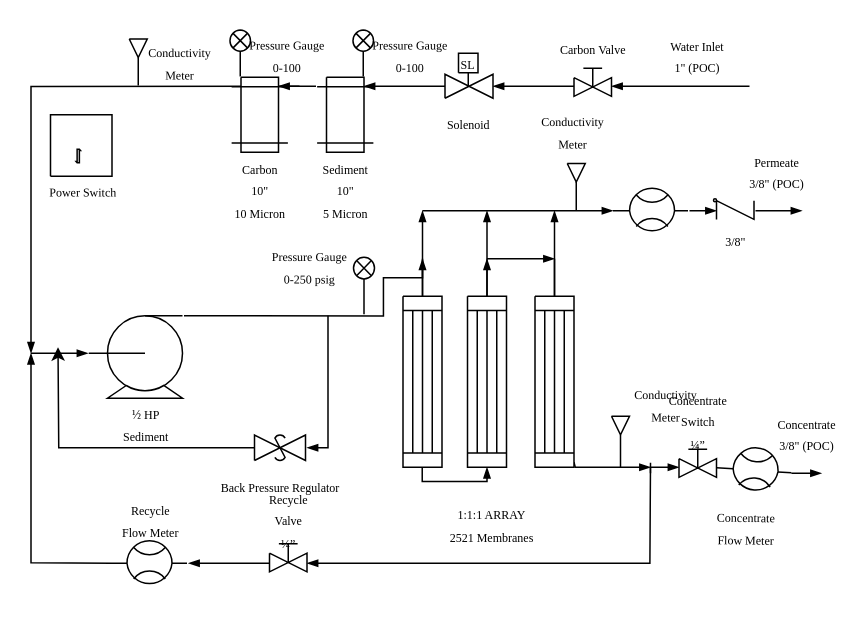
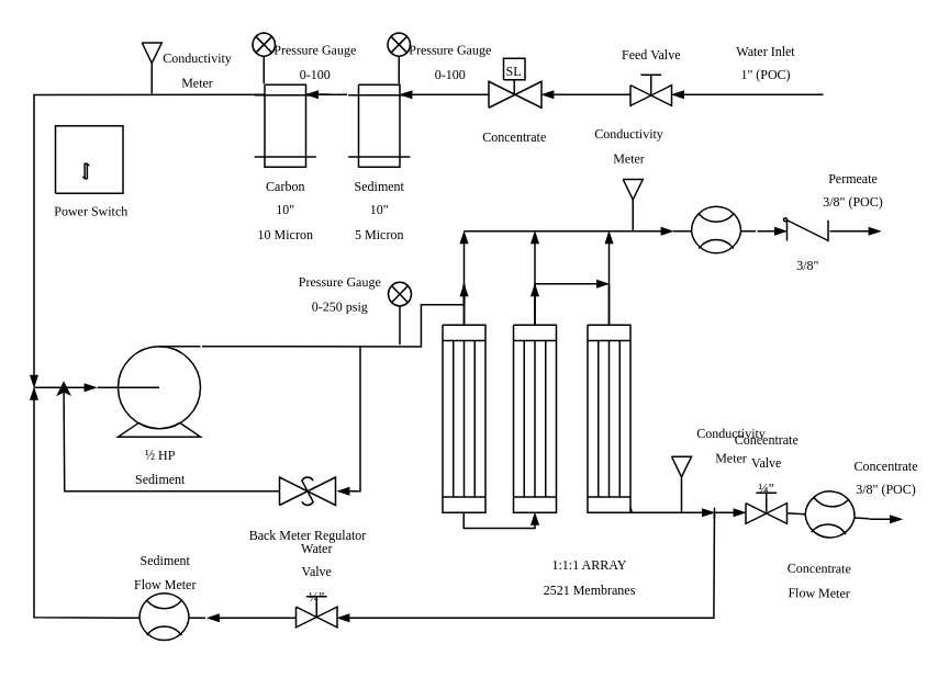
- <mxCell id="92" value="&lt;font style=&quot;font-size:8px;font-family:Calibri;color:#000000;direction:ltr;letter-spacing:0px;line-height:120%;opacity:1&quot;&gt;Carbon Valve&lt;br/&gt;&lt;/font&gt;" style="text;vsdxID=70;fillColor=none;gradientColor=none;strokeColor=none;spacingTop=-3;spacingBottom=-3;spacingLeft=-3;spacingRight=-3;labelBackgroundColor=none;rounded=0;html=1;whiteSpace=wrap;verticalAlign=middle;align=center;;html=1;" parent="91" vertex="1"><mxGeometry x="-21.17" y="-18.18" width="67.73" height="10.16" as="geometry" /></mxCell>
+ <mxCell id="92" value="&lt;font style=&quot;font-size:8px;font-family:Calibri;color:#000000;direction:ltr;letter-spacing:0px;line-height:120%;opacity:1&quot;&gt;Feed Valve&lt;br/&gt;&lt;/font&gt;" style="text;vsdxID=70;fillColor=none;gradientColor=none;strokeColor=none;spacingTop=-3;spacingBottom=-3;spacingLeft=-3;spacingRight=-3;labelBackgroundColor=none;rounded=0;html=1;whiteSpace=wrap;verticalAlign=middle;align=center;;html=1;" parent="91" vertex="1"><mxGeometry x="-21.17" y="-18.18" width="67.73" height="10.16" as="geometry" /></mxCell>
- <mxCell id="83" value="&lt;font style=&quot;font-size:8px;font-family:Calibri;color:#000000;direction:ltr;letter-spacing:0px;line-height:120%;opacity:1&quot;&gt;Solenoid&lt;br/&gt;&lt;/font&gt;" style="text;vsdxID=2;fillColor=none;gradientColor=none;strokeColor=none;spacingTop=-3;spacingBottom=-3;spacingLeft=-3;spacingRight=-3;labelBackgroundColor=none;rounded=0;html=1;whiteSpace=wrap;verticalAlign=middle;align=center;;html=1;" parent="81" vertex="1"><mxGeometry x="-17.54" y="36.08" width="67.73" height="10.16" as="geometry" /></mxCell>
+ <mxCell id="83" value="&lt;font style=&quot;font-size:8px;font-family:Calibri;color:#000000;direction:ltr;letter-spacing:0px;line-height:120%;opacity:1&quot;&gt;Concentrate&lt;br/&gt;&lt;/font&gt;" style="text;vsdxID=2;fillColor=none;gradientColor=none;strokeColor=none;spacingTop=-3;spacingBottom=-3;spacingLeft=-3;spacingRight=-3;labelBackgroundColor=none;rounded=0;html=1;whiteSpace=wrap;verticalAlign=middle;align=center;;html=1;" parent="81" vertex="1"><mxGeometry x="-17.54" y="36.08" width="67.73" height="10.16" as="geometry" /></mxCell>
- <mxCell id="87" value="&lt;font style=&quot;font-size:8px;font-family:Calibri;color:#000000;direction:ltr;letter-spacing:0px;line-height:120%;opacity:1&quot;&gt;Concentrate&lt;br/&gt;Switch&lt;br/&gt;¼”&lt;br/&gt;&lt;/font&gt;" style="text;vsdxID=58;fillColor=none;gradientColor=none;strokeColor=none;spacingTop=-3;spacingBottom=-3;spacingLeft=-3;spacingRight=-3;labelBackgroundColor=none;rounded=0;html=1;whiteSpace=wrap;verticalAlign=middle;align=center;;html=1;" parent="86" vertex="1"><mxGeometry x="-21.17" y="-34.69" width="67.73" height="30.48" as="geometry" /></mxCell>
+ <mxCell id="87" value="&lt;font style=&quot;font-size:8px;font-family:Calibri;color:#000000;direction:ltr;letter-spacing:0px;line-height:120%;opacity:1&quot;&gt;Concentrate&lt;br/&gt;Valve&lt;br/&gt;¼”&lt;br/&gt;&lt;/font&gt;" style="text;vsdxID=58;fillColor=none;gradientColor=none;strokeColor=none;spacingTop=-3;spacingBottom=-3;spacingLeft=-3;spacingRight=-3;labelBackgroundColor=none;rounded=0;html=1;whiteSpace=wrap;verticalAlign=middle;align=center;;html=1;" parent="86" vertex="1"><mxGeometry x="-21.17" y="-34.69" width="67.73" height="30.48" as="geometry" /></mxCell>
- <mxCell id="95" value="&lt;font style=&quot;font-size:8px;font-family:Calibri;color:#000000;direction:ltr;letter-spacing:0px;line-height:120%;opacity:1&quot;&gt;Back Pressure Regulator&lt;br/&gt;&lt;/font&gt;" style="text;vsdxID=78;fillColor=none;gradientColor=none;strokeColor=none;spacingTop=-3;spacingBottom=-3;spacingLeft=-3;spacingRight=-3;labelBackgroundColor=none;rounded=0;html=1;whiteSpace=wrap;verticalAlign=middle;align=center;;html=1;" parent="94" vertex="1"><mxGeometry x="-25.09" y="38.37" width="85.1" height="10.16" as="geometry" /></mxCell>
+ <mxCell id="95" value="&lt;font style=&quot;font-size:8px;font-family:Calibri;color:#000000;direction:ltr;letter-spacing:0px;line-height:120%;opacity:1&quot;&gt;Back Meter Regulator&lt;br/&gt;&lt;/font&gt;" style="text;vsdxID=78;fillColor=none;gradientColor=none;strokeColor=none;spacingTop=-3;spacingBottom=-3;spacingLeft=-3;spacingRight=-3;labelBackgroundColor=none;rounded=0;html=1;whiteSpace=wrap;verticalAlign=middle;align=center;;html=1;" parent="94" vertex="1"><mxGeometry x="-25.09" y="38.37" width="85.1" height="10.16" as="geometry" /></mxCell>
- <mxCell id="16" value="&lt;font style=&quot;font-size:8px;font-family:Calibri;color:#000000;direction:ltr;letter-spacing:0px;line-height:120%;opacity:1&quot;&gt;Recycle&lt;br/&gt;Flow Meter&lt;br/&gt;&lt;/font&gt;" style="text;vsdxID=23;fillColor=none;gradientColor=none;strokeColor=none;spacingLeft=-3;spacingRight=-3;labelBackgroundColor=none;rounded=0;html=1;whiteSpace=wrap;verticalAlign=middle;align=center;;html=1;" parent="13" vertex="1"><mxGeometry x="4.58" y="-29.62" width="41.64" height="31.61" as="geometry" /></mxCell>
+ <mxCell id="16" value="&lt;font style=&quot;font-size:8px;font-family:Calibri;color:#000000;direction:ltr;letter-spacing:0px;line-height:120%;opacity:1&quot;&gt;Sediment&lt;br/&gt;Flow Meter&lt;br/&gt;&lt;/font&gt;" style="text;vsdxID=23;fillColor=none;gradientColor=none;strokeColor=none;spacingLeft=-3;spacingRight=-3;labelBackgroundColor=none;rounded=0;html=1;whiteSpace=wrap;verticalAlign=middle;align=center;;html=1;" parent="13" vertex="1"><mxGeometry x="4.58" y="-29.62" width="41.64" height="31.61" as="geometry" /></mxCell>
- <mxCell id="85" value="&lt;font style=&quot;font-size:8px;font-family:Calibri;color:#000000;direction:ltr;letter-spacing:0px;line-height:120%;opacity:1&quot;&gt;Recycle&lt;br/&gt;Valve&lt;br/&gt;¼”&lt;br/&gt;&lt;/font&gt;" style="text;vsdxID=27;fillColor=none;gradientColor=none;strokeColor=none;spacingTop=-3;spacingBottom=-3;spacingLeft=-3;spacingRight=-3;labelBackgroundColor=none;rounded=0;html=1;whiteSpace=wrap;verticalAlign=middle;align=center;;html=1;" parent="84" vertex="1"><mxGeometry x="-21.17" y="-31.52" width="67.73" height="30.48" as="geometry" /></mxCell>
+ <mxCell id="85" value="&lt;font style=&quot;font-size:8px;font-family:Calibri;color:#000000;direction:ltr;letter-spacing:0px;line-height:120%;opacity:1&quot;&gt;Water&lt;br/&gt;Valve&lt;br/&gt;¼”&lt;br/&gt;&lt;/font&gt;" style="text;vsdxID=27;fillColor=none;gradientColor=none;strokeColor=none;spacingTop=-3;spacingBottom=-3;spacingLeft=-3;spacingRight=-3;labelBackgroundColor=none;rounded=0;html=1;whiteSpace=wrap;verticalAlign=middle;align=center;;html=1;" parent="84" vertex="1"><mxGeometry x="-21.17" y="-31.52" width="67.73" height="30.48" as="geometry" /></mxCell>
- <mxCell id="25" value="&lt;p style=&quot;align:center;margin-left:0;margin-right:0;margin-top:0px;margin-bottom:0px;text-indent:0;valign:middle;direction:ltr;&quot;&gt;&lt;font style=&quot;font-size:8px;font-family:Calibri;color:#000000;direction:ltr;letter-spacing:0px;line-height:120%;opacity:1&quot;&gt;1:1:1 ARRAY&lt;br/&gt;2521 Membranes&lt;/font&gt;&lt;font style=&quot;font-size:14px;font-family:Calibri;color:#000000;direction:ltr;letter-spacing:0px;line-height:120%;opacity:1&quot;&gt;&lt;br/&gt;&lt;/font&gt;&lt;/p&gt;" style="verticalAlign=middle;align=center;vsdxID=47;fillColor=none;gradientColor=none;shape=stencil(nZBLDoAgDERP0z3SIyjew0SURgSD+Lu9kMZoXLhwN9O+tukAlrNpJg1SzDH4QW/URgNYgZTkjA4UkwJUgGXng+6DX1zLfmoymdXo17xh5zmRJ6Q42BWCfc2oJfdAr+Yv+AP9Cb7OJ3H/2JG1HNGz/84klThPVCc=);strokeColor=none;labelBackgroundColor=none;rounded=0;html=1;whiteSpace=wrap;" parent="4" vertex="1"><mxGeometry x="274" y="337" width="107" height="25" as="geometry" /></mxCell>
+ <mxCell id="25" value="&lt;p style=&quot;align:center;margin-left:0;margin-right:0;margin-top:0px;margin-bottom:0px;text-indent:0;valign:middle;direction:ltr;&quot;&gt;&lt;font style=&quot;font-size:8px;font-family:Calibri;color:#000000;direction:ltr;letter-spacing:0px;line-height:120%;opacity:1&quot;&gt;1:1:1 ARRAY&lt;br/&gt;2521 Membranes&lt;/font&gt;&lt;font style=&quot;font-size:14px;font-family:Calibri;color:#000000;direction:ltr;letter-spacing:0px;line-height:120%;opacity:1&quot;&gt;&lt;br/&gt;&lt;/font&gt;&lt;/p&gt;" style="verticalAlign=middle;align=center;vsdxID=47;fillColor=none;gradientColor=none;shape=stencil(nZBLDoAgDERP0z3SIyjew0SURgSD+Lu9kMZoXLhwN9O+tukAlrNpJg1SzDH4QW/URgNYgZTkjA4UkwJUgGXng+6DX1zLfmoymdXo17xh5zmRJ6Q42BWCfc2oJfdAr+Yv+AP9Cb7OJ3H/2JG1HNGz/84klThPVCc=);strokeColor=none;labelBackgroundColor=none;rounded=0;html=1;whiteSpace=wrap;" parent="4" vertex="1"><mxGeometry x="304" y="337" width="107" height="25" as="geometry" /></mxCell>
